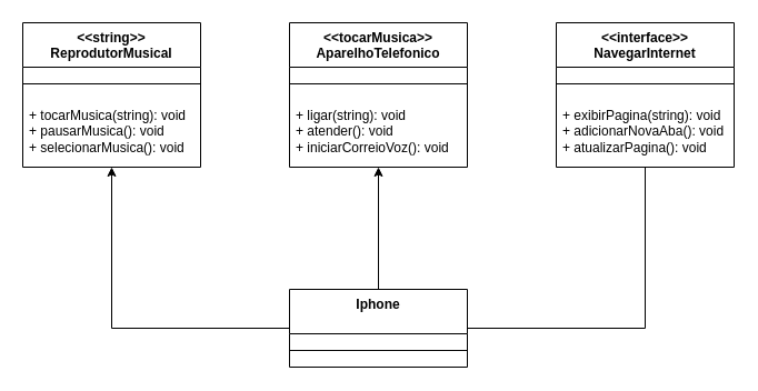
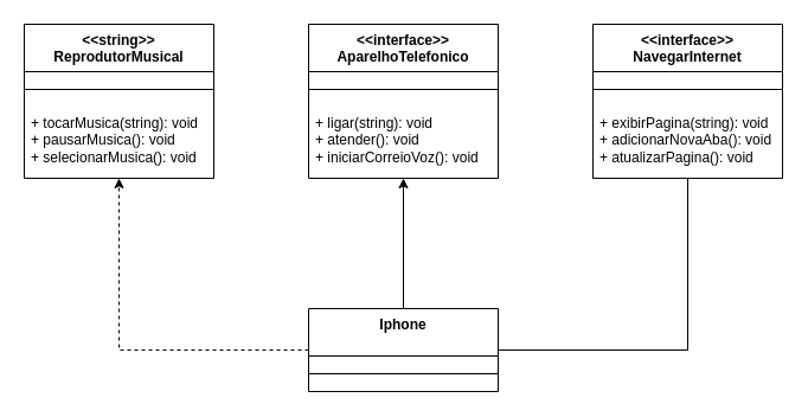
- <mxCell id="5" value="&amp;lt;&amp;lt;tocarMusica&amp;gt;&amp;gt;&lt;div&gt;AparelhoTelefonico&lt;/div&gt;" style="swimlane;fontStyle=1;align=center;verticalAlign=top;childLayout=stackLayout;horizontal=1;startSize=40;horizontalStack=0;resizeParent=1;resizeParentMax=0;resizeLast=0;collapsible=1;marginBottom=0;whiteSpace=wrap;html=1;" vertex="1" parent="1"><mxGeometry x="260" y="20" width="160" height="130" as="geometry" /></mxCell>
+ <mxCell id="5" value="&amp;lt;&amp;lt;interface&amp;gt;&amp;gt;&lt;div&gt;AparelhoTelefonico&lt;/div&gt;" style="swimlane;fontStyle=1;align=center;verticalAlign=top;childLayout=stackLayout;horizontal=1;startSize=40;horizontalStack=0;resizeParent=1;resizeParentMax=0;resizeLast=0;collapsible=1;marginBottom=0;whiteSpace=wrap;html=1;" vertex="1" parent="1"><mxGeometry x="260" y="20" width="160" height="130" as="geometry" /></mxCell>
- <mxCell id="12" style="edgeStyle=orthogonalEdgeStyle;rounded=0;orthogonalLoop=1;jettySize=auto;html=1;" edge="1" parent="1" source="14" target="2"><mxGeometry relative="1" as="geometry" /></mxCell>
+ <mxCell id="12" style="edgeStyle=orthogonalEdgeStyle;rounded=0;orthogonalLoop=1;jettySize=auto;html=1;dashed=1;" edge="1" parent="1" source="14" target="2"><mxGeometry relative="1" as="geometry" /></mxCell>
